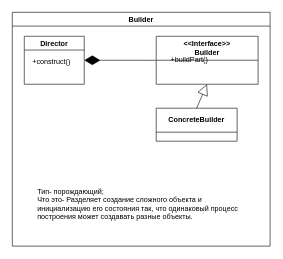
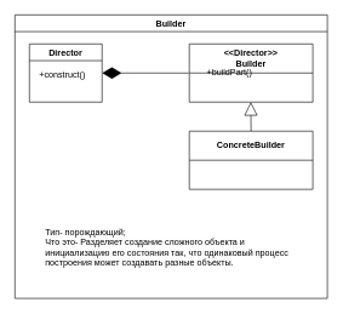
- <mxCell id="5" value="&lt;div&gt;&amp;lt;&amp;lt;Interface&amp;gt;&amp;gt;&lt;/div&gt;&lt;div&gt;Builder&lt;/div&gt;" style="swimlane;whiteSpace=wrap;html=1;startSize=40;" vertex="1" parent="2"><mxGeometry x="240" y="40" width="170" height="80" as="geometry" /></mxCell>
+ <mxCell id="5" value="&lt;div&gt;&amp;lt;&amp;lt;Director&amp;gt;&amp;gt;&lt;/div&gt;&lt;div&gt;Builder&lt;/div&gt;" style="swimlane;whiteSpace=wrap;html=1;startSize=40;" vertex="1" parent="2"><mxGeometry x="240" y="40" width="170" height="80" as="geometry" /></mxCell>
- <mxCell id="7" value="ConcreteBuilder" style="swimlane;whiteSpace=wrap;html=1;startSize=40;" vertex="1" parent="2"><mxGeometry x="240" y="160" width="135" height="55" as="geometry" /></mxCell>
+ <mxCell id="7" value="ConcreteBuilder" style="swimlane;whiteSpace=wrap;html=1;startSize=40;" vertex="1" parent="2"><mxGeometry x="240" y="160" width="170" height="80" as="geometry" /></mxCell>
